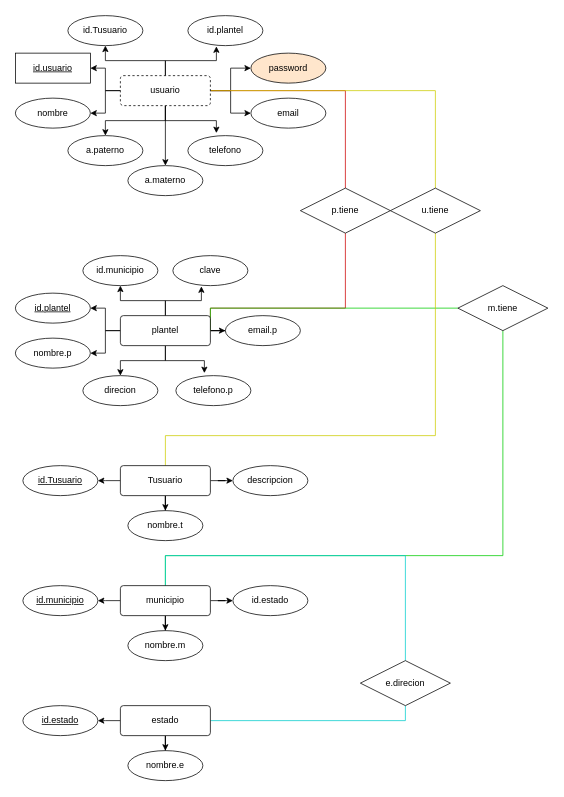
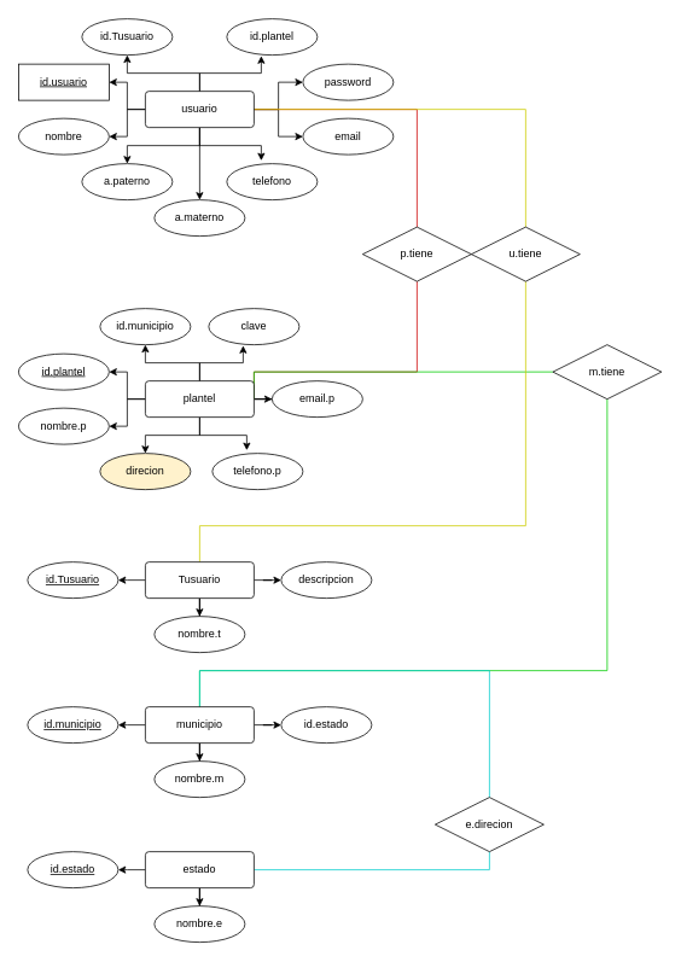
- <mxCell id="18" value="password" style="ellipse;whiteSpace=wrap;html=1;align=center;fillColor=#ffe6cc;" vertex="1" parent="1"><mxGeometry x="334" y="70" width="100" height="40" as="geometry" /></mxCell>
+ <mxCell id="18" value="password" style="ellipse;whiteSpace=wrap;html=1;align=center;" vertex="1" parent="1"><mxGeometry x="334" y="70" width="100" height="40" as="geometry" /></mxCell>
- <mxCell id="13" value="usuario" style="rounded=1;arcSize=10;whiteSpace=wrap;html=1;align=center;dashed=1;" vertex="1" parent="1"><mxGeometry x="160" y="100" width="120" height="40" as="geometry" /></mxCell>
+ <mxCell id="13" value="usuario" style="rounded=1;arcSize=10;whiteSpace=wrap;html=1;align=center;" vertex="1" parent="1"><mxGeometry x="160" y="100" width="120" height="40" as="geometry" /></mxCell>
- <mxCell id="35" value="direcion" style="ellipse;whiteSpace=wrap;html=1;align=center;" vertex="1" parent="1"><mxGeometry x="110" y="500" width="100" height="40" as="geometry" /></mxCell>
+ <mxCell id="35" value="direcion" style="ellipse;whiteSpace=wrap;html=1;align=center;fillColor=#fff2cc;" vertex="1" parent="1"><mxGeometry x="110" y="500" width="100" height="40" as="geometry" /></mxCell>
